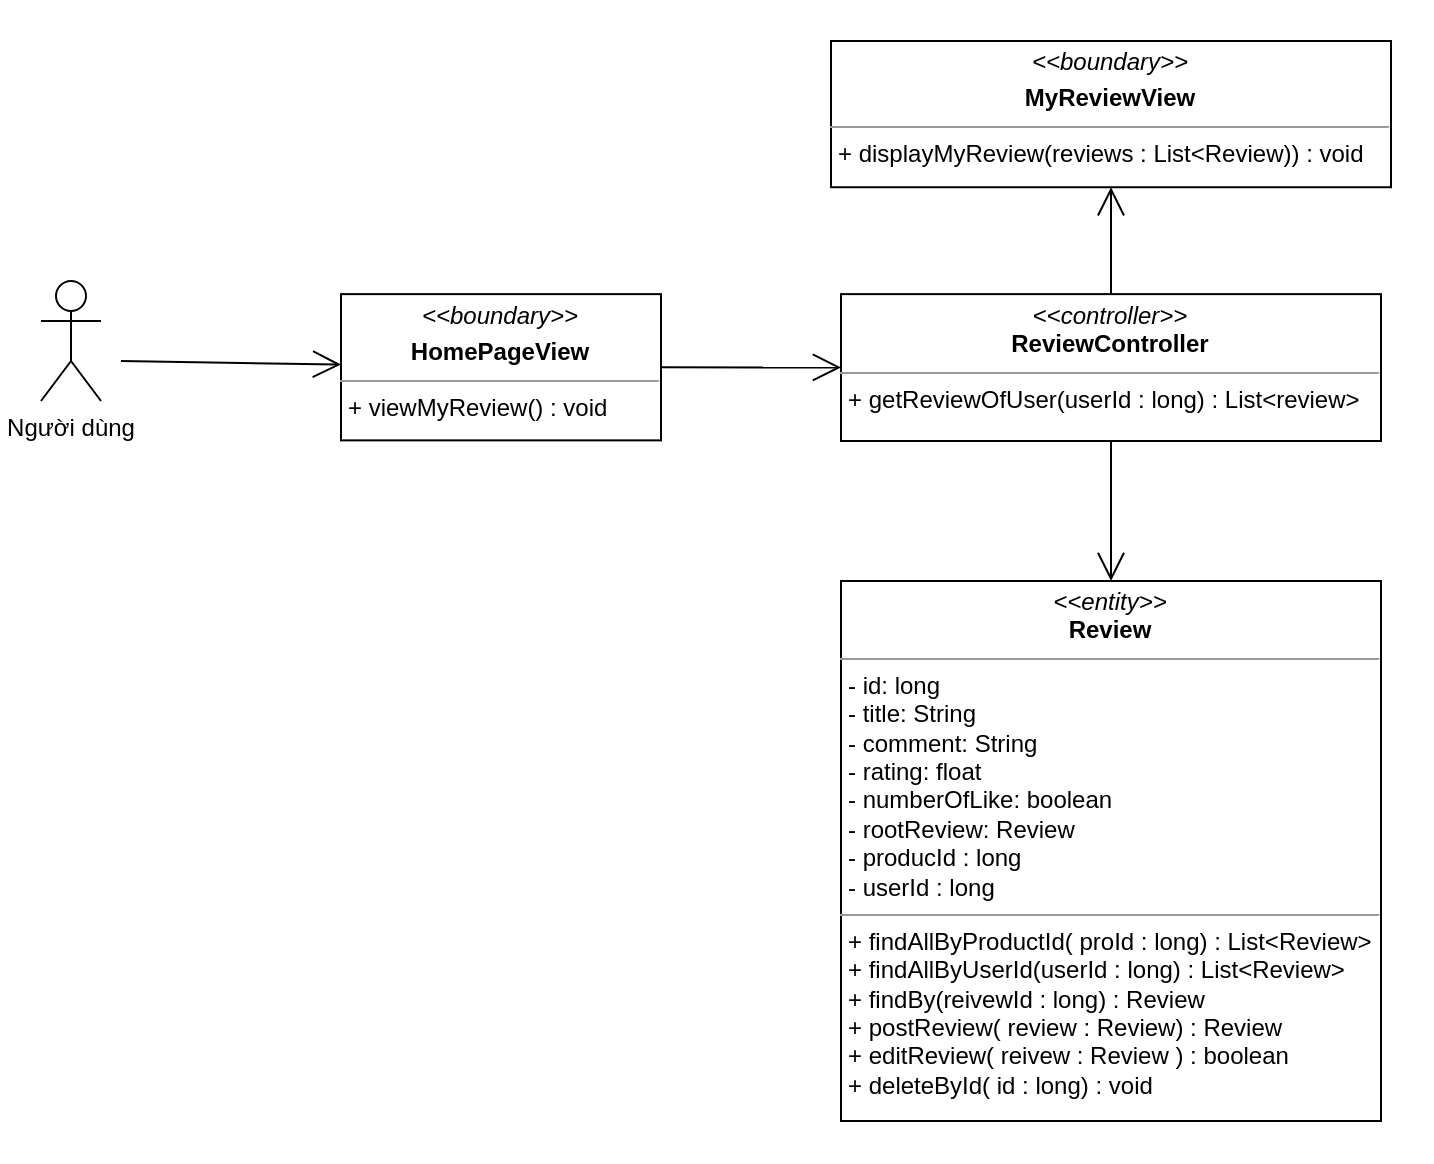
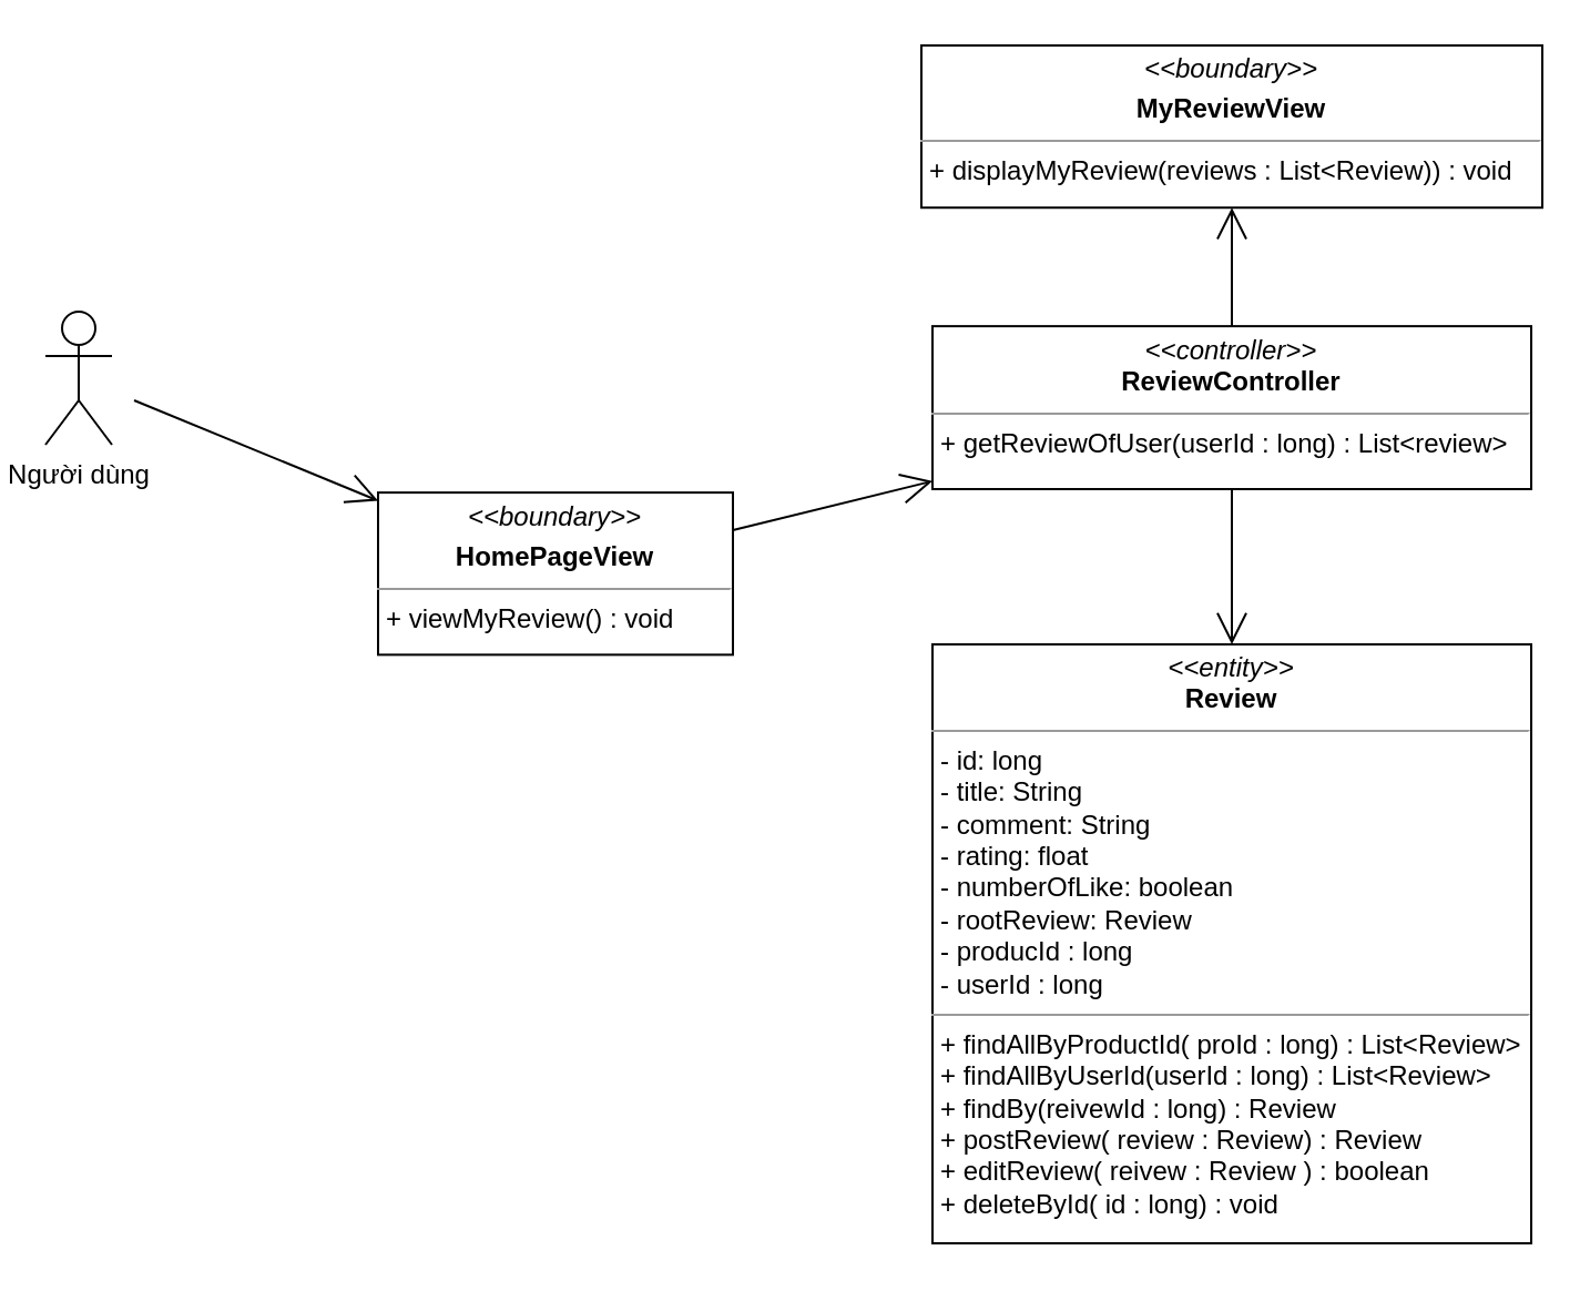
- <mxCell id="7" value="&lt;p style=&quot;margin: 0px ; margin-top: 4px ; text-align: center&quot;&gt;&lt;i&gt;&amp;lt;&amp;lt;boundary&amp;gt;&amp;gt;&lt;/i&gt;&lt;/p&gt;&lt;p style=&quot;margin: 0px ; margin-top: 4px ; text-align: center&quot;&gt;&lt;b&gt;HomePageView&lt;/b&gt;&lt;/p&gt;&lt;hr size=&quot;1&quot;&gt;&lt;p style=&quot;margin: 0px ; margin-left: 4px&quot;&gt;&lt;span&gt;+ viewMyReview() : void&lt;/span&gt;&lt;br&gt;&lt;/p&gt;" style="verticalAlign=top;align=left;overflow=fill;fontSize=12;fontFamily=Helvetica;html=1;" parent="1" vertex="1"><mxGeometry x="170" y="146.56" width="160" height="73.12" as="geometry" /></mxCell>
+ <mxCell id="7" value="&lt;p style=&quot;margin: 0px ; margin-top: 4px ; text-align: center&quot;&gt;&lt;i&gt;&amp;lt;&amp;lt;boundary&amp;gt;&amp;gt;&lt;/i&gt;&lt;/p&gt;&lt;p style=&quot;margin: 0px ; margin-top: 4px ; text-align: center&quot;&gt;&lt;b&gt;HomePageView&lt;/b&gt;&lt;/p&gt;&lt;hr size=&quot;1&quot;&gt;&lt;p style=&quot;margin: 0px ; margin-left: 4px&quot;&gt;&lt;span&gt;+ viewMyReview() : void&lt;/span&gt;&lt;br&gt;&lt;/p&gt;" style="verticalAlign=top;align=left;overflow=fill;fontSize=12;fontFamily=Helvetica;html=1;" parent="1" vertex="1"><mxGeometry x="170" y="221.56" width="160" height="73.12" as="geometry" /></mxCell>
